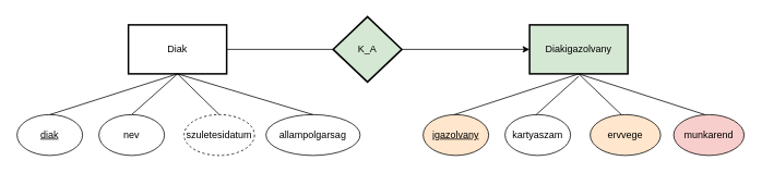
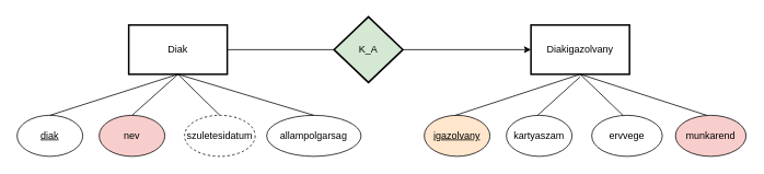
- <mxCell id="2" value="Diakigazolvany" style="rounded=0;whiteSpace=wrap;html=1;strokeWidth=2;fillColor=#d5e8d4;" parent="1" vertex="1"><mxGeometry x="646" y="30" width="120" height="60" as="geometry" /></mxCell>
+ <mxCell id="2" value="Diakigazolvany" style="rounded=0;whiteSpace=wrap;html=1;strokeWidth=2;" parent="1" vertex="1"><mxGeometry x="646" y="30" width="120" height="60" as="geometry" /></mxCell>
- <mxCell id="6" value="nev" style="ellipse;whiteSpace=wrap;html=1;" parent="1" vertex="1"><mxGeometry x="120" y="140" width="80" height="50" as="geometry" /></mxCell>
+ <mxCell id="6" value="nev" style="ellipse;whiteSpace=wrap;html=1;fillColor=#f8cecc;" parent="1" vertex="1"><mxGeometry x="120" y="140" width="80" height="50" as="geometry" /></mxCell>
- <mxCell id="8" value="ervvege" style="ellipse;whiteSpace=wrap;html=1;fillColor=#ffe6cc;" parent="1" vertex="1"><mxGeometry x="720" y="140" width="86" height="50" as="geometry" /></mxCell>
+ <mxCell id="8" value="ervvege" style="ellipse;whiteSpace=wrap;html=1;" parent="1" vertex="1"><mxGeometry x="720" y="140" width="86" height="50" as="geometry" /></mxCell>
